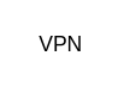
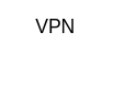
- <mxCell id="2" value="VPN" style="text;html=1;strokeColor=none;fillColor=none;align=center;verticalAlign=bottom;whiteSpace=wrap;rounded=0;fontSize=14;" parent="1" vertex="1"><mxGeometry x="20" y="20" width="40" height="20" as="geometry" /></mxCell>
+ <mxCell id="2" value="VPN" style="text;html=1;strokeColor=none;fillColor=none;align=center;verticalAlign=bottom;whiteSpace=wrap;rounded=0;fontSize=14;" parent="1" vertex="1"><mxGeometry x="20" y="10" width="40" height="20" as="geometry" /></mxCell>
